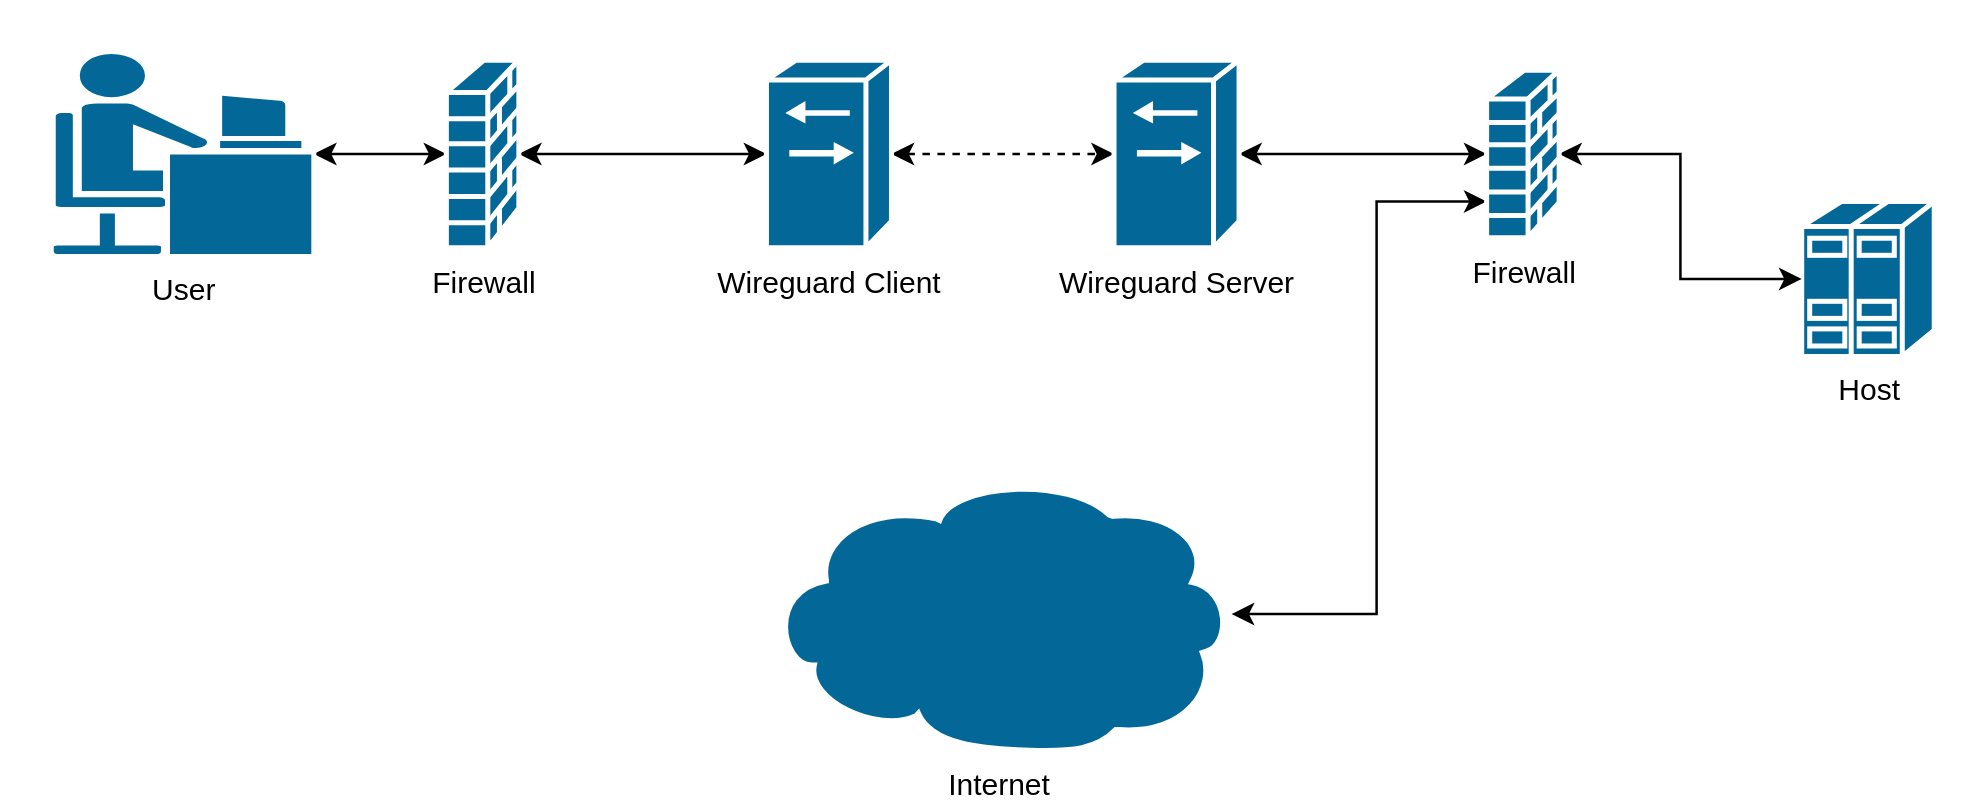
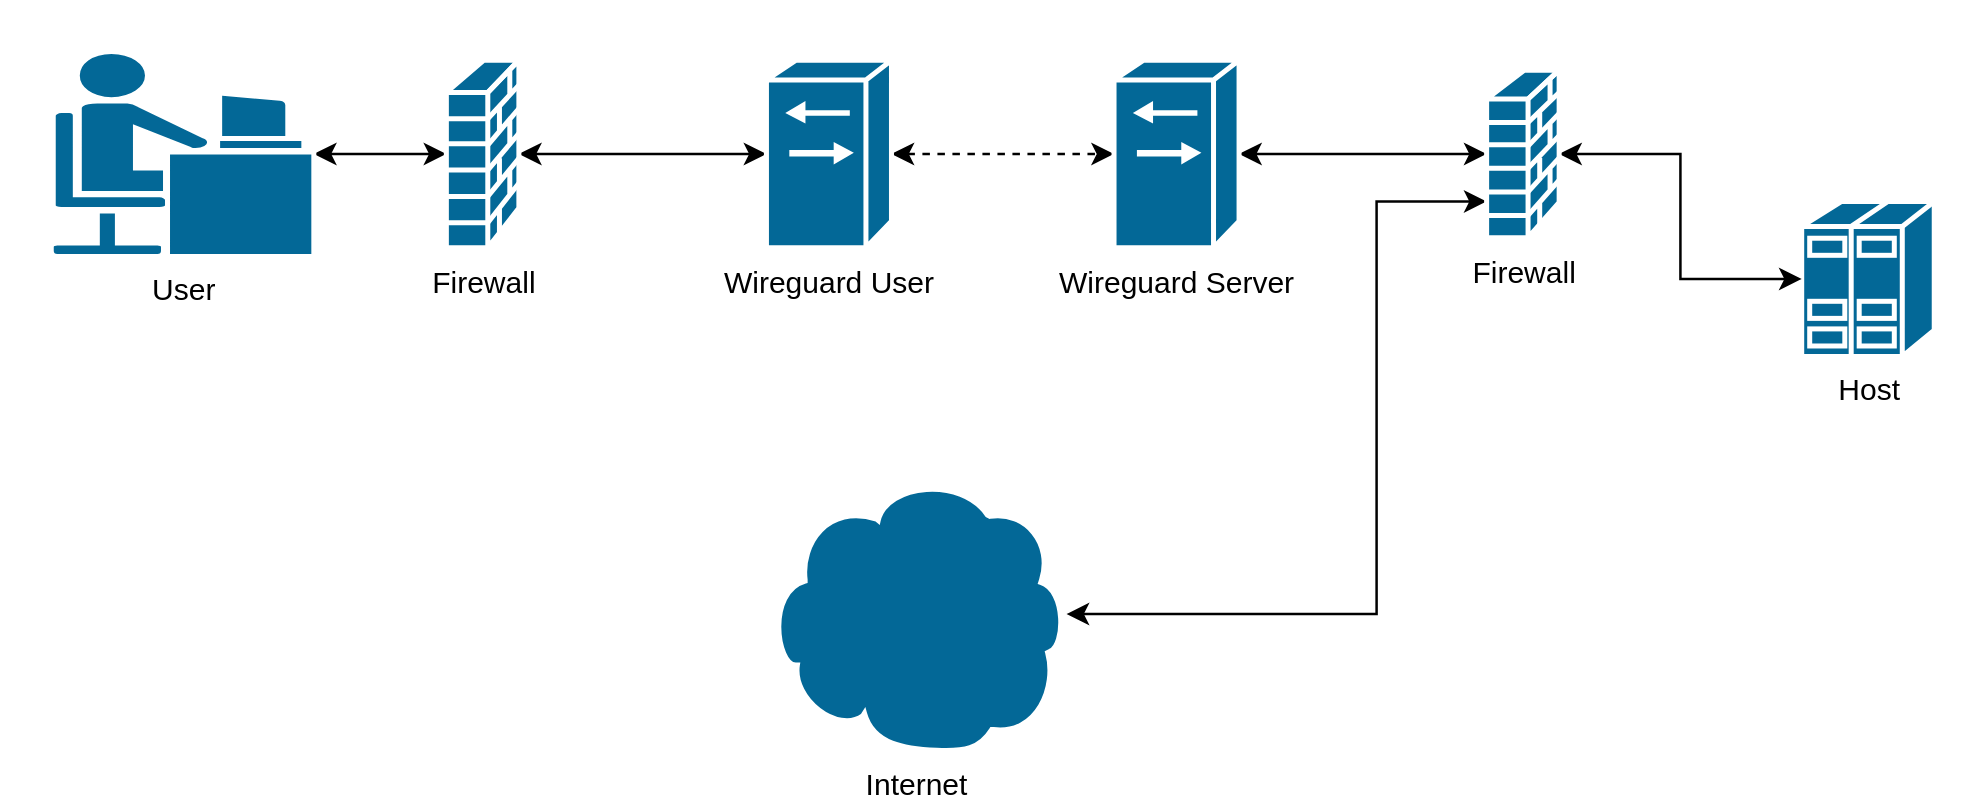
- <mxCell id="7" value="&lt;div&gt;Wireguard Client&lt;/div&gt;" style="shape=mxgraph.cisco.switches.generic_softswitch;sketch=0;html=1;pointerEvents=1;dashed=0;fillColor=#036897;strokeColor=#ffffff;strokeWidth=2;verticalLabelPosition=bottom;verticalAlign=top;align=center;outlineConnect=0;" vertex="1" parent="1"><mxGeometry x="306" y="23.5" width="50" height="75" as="geometry" /></mxCell>
+ <mxCell id="7" value="&lt;div&gt;Wireguard User&lt;/div&gt;" style="shape=mxgraph.cisco.switches.generic_softswitch;sketch=0;html=1;pointerEvents=1;dashed=0;fillColor=#036897;strokeColor=#ffffff;strokeWidth=2;verticalLabelPosition=bottom;verticalAlign=top;align=center;outlineConnect=0;" vertex="1" parent="1"><mxGeometry x="306" y="23.5" width="50" height="75" as="geometry" /></mxCell>
- <mxCell id="13" value="&lt;div&gt;Internet&lt;/div&gt;" style="shape=mxgraph.cisco.storage.cloud;sketch=0;html=1;pointerEvents=1;dashed=0;fillColor=#036897;strokeColor=#ffffff;strokeWidth=2;verticalLabelPosition=bottom;verticalAlign=top;align=center;outlineConnect=0;" vertex="1" parent="1"><mxGeometry x="306" y="190" width="186" height="110" as="geometry" /></mxCell>
+ <mxCell id="13" value="&lt;div&gt;Internet&lt;/div&gt;" style="shape=mxgraph.cisco.storage.cloud;sketch=0;html=1;pointerEvents=1;dashed=0;fillColor=#036897;strokeColor=#ffffff;strokeWidth=2;verticalLabelPosition=bottom;verticalAlign=top;align=center;outlineConnect=0;" vertex="1" parent="1"><mxGeometry x="306" y="190" width="120" height="110" as="geometry" /></mxCell>
